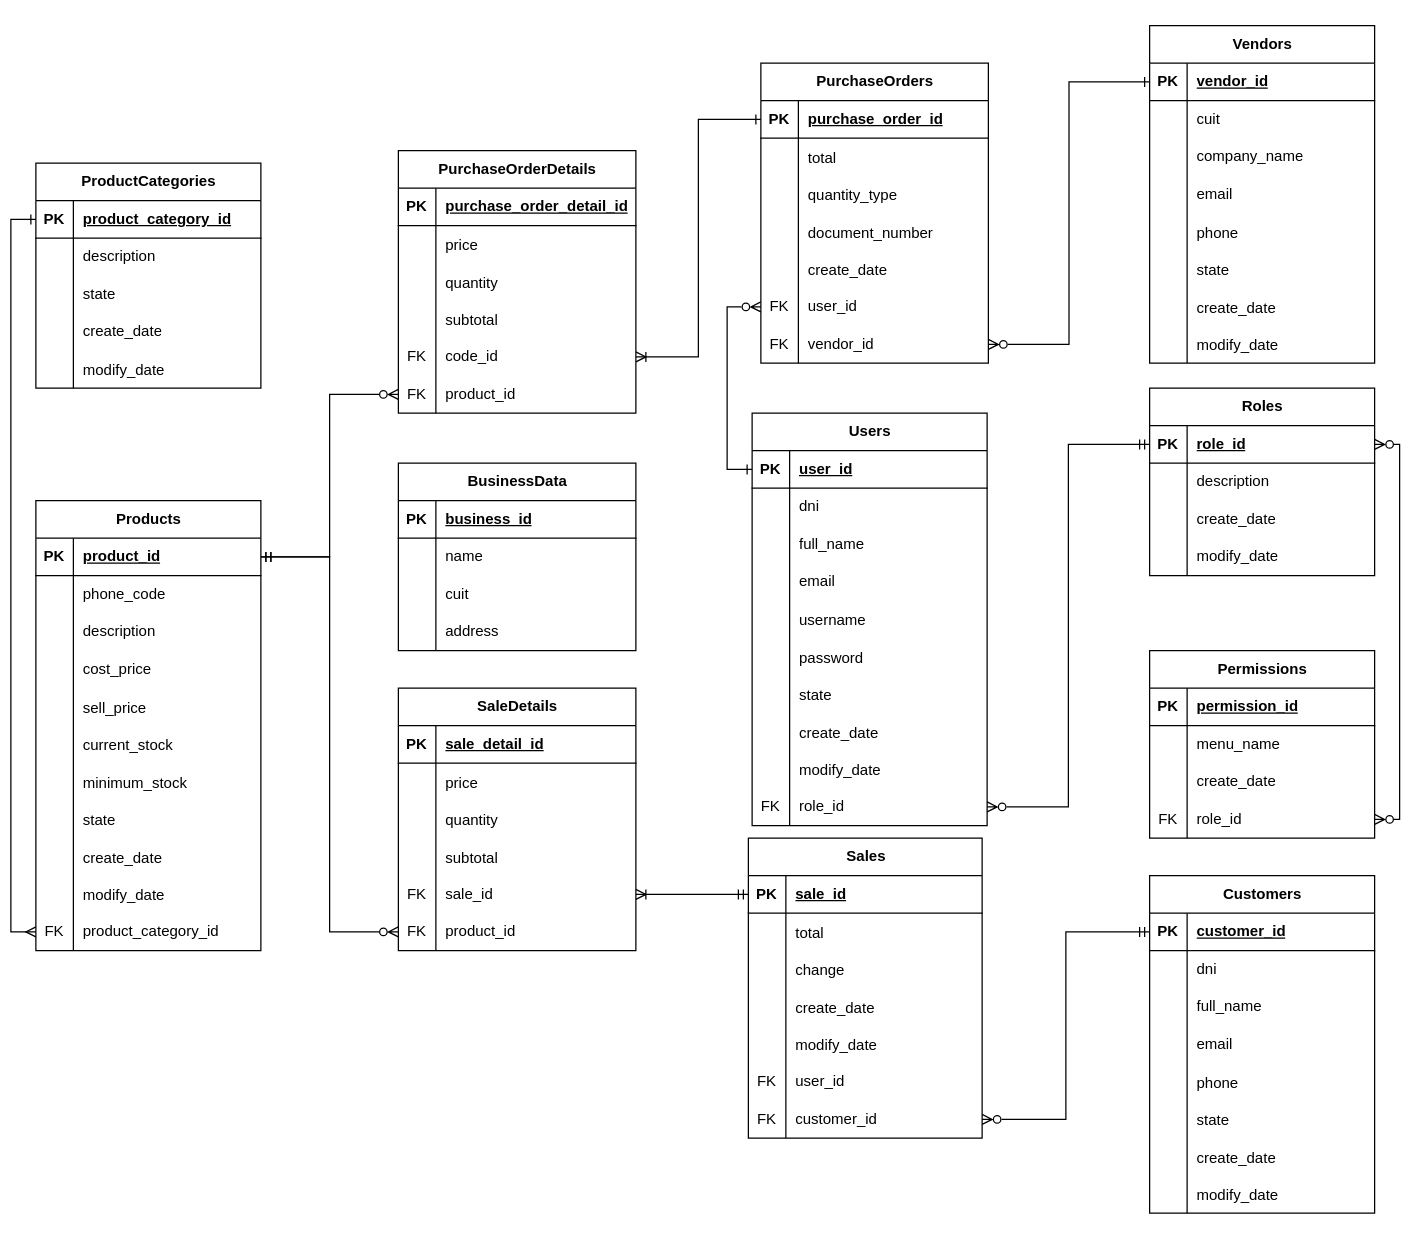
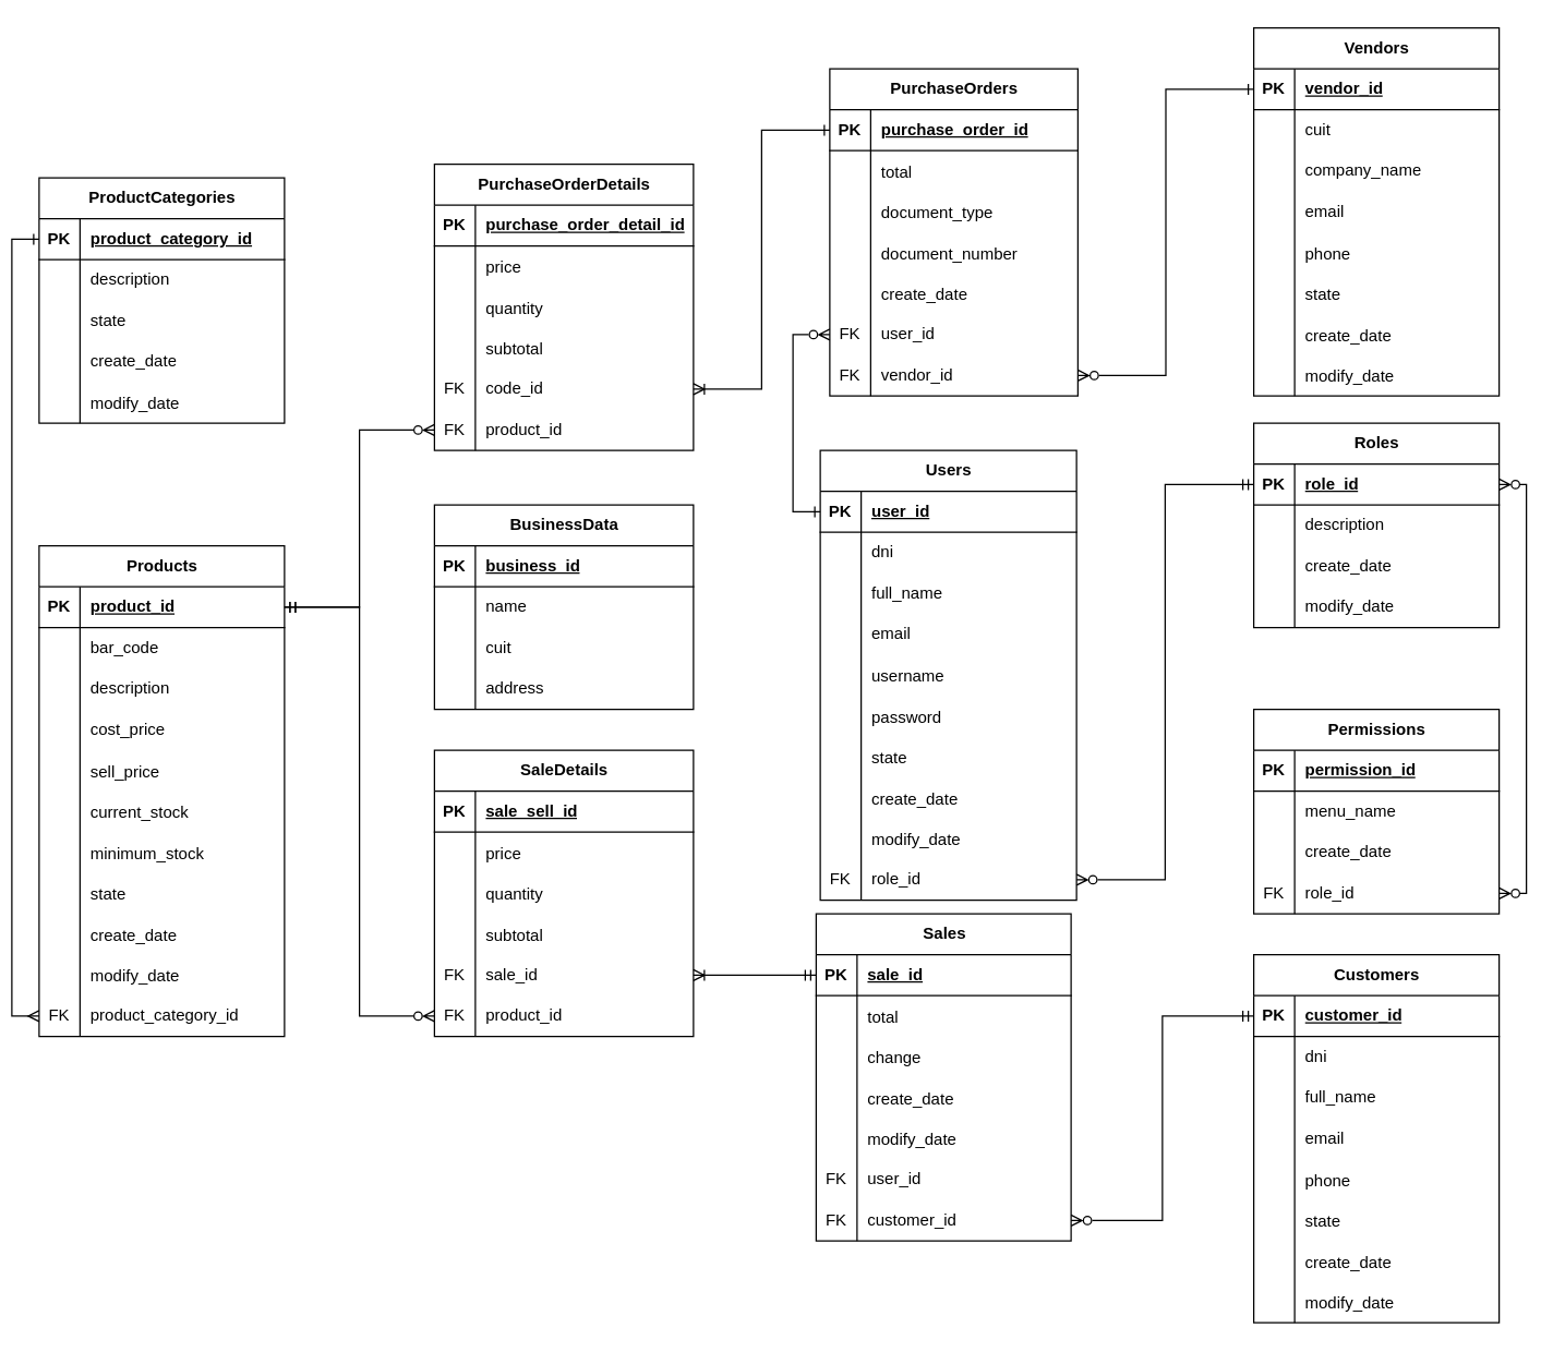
- <mxCell id="99" value="quantity_type" style="shape=partialRectangle;connectable=0;fillColor=none;top=0;left=0;bottom=0;right=0;align=left;spacingLeft=6;overflow=hidden;" parent="97" vertex="1"><mxGeometry x="30" width="152" height="30" as="geometry"><mxRectangle width="152" height="30" as="alternateBounds" /></mxGeometry></mxCell>
+ <mxCell id="99" value="document_type" style="shape=partialRectangle;connectable=0;fillColor=none;top=0;left=0;bottom=0;right=0;align=left;spacingLeft=6;overflow=hidden;" parent="97" vertex="1"><mxGeometry x="30" width="152" height="30" as="geometry"><mxRectangle width="152" height="30" as="alternateBounds" /></mxGeometry></mxCell>
- <mxCell id="24" value="phone_code" style="shape=partialRectangle;connectable=0;fillColor=none;top=0;left=0;bottom=0;right=0;align=left;spacingLeft=6;overflow=hidden;whiteSpace=wrap;html=1;" parent="22" vertex="1"><mxGeometry x="30" width="150" height="30" as="geometry"><mxRectangle width="150" height="30" as="alternateBounds" /></mxGeometry></mxCell>
+ <mxCell id="24" value="bar_code" style="shape=partialRectangle;connectable=0;fillColor=none;top=0;left=0;bottom=0;right=0;align=left;spacingLeft=6;overflow=hidden;whiteSpace=wrap;html=1;" parent="22" vertex="1"><mxGeometry x="30" width="150" height="30" as="geometry"><mxRectangle width="150" height="30" as="alternateBounds" /></mxGeometry></mxCell>
- <mxCell id="74" value="sale_detail_id" style="shape=partialRectangle;connectable=0;fillColor=none;top=0;left=0;bottom=0;right=0;align=left;spacingLeft=6;fontStyle=5;overflow=hidden;whiteSpace=wrap;html=1;" parent="72" vertex="1"><mxGeometry x="30" width="160" height="30" as="geometry"><mxRectangle width="160" height="30" as="alternateBounds" /></mxGeometry></mxCell>
+ <mxCell id="74" value="sale_sell_id" style="shape=partialRectangle;connectable=0;fillColor=none;top=0;left=0;bottom=0;right=0;align=left;spacingLeft=6;fontStyle=5;overflow=hidden;whiteSpace=wrap;html=1;" parent="72" vertex="1"><mxGeometry x="30" width="160" height="30" as="geometry"><mxRectangle width="160" height="30" as="alternateBounds" /></mxGeometry></mxCell>
